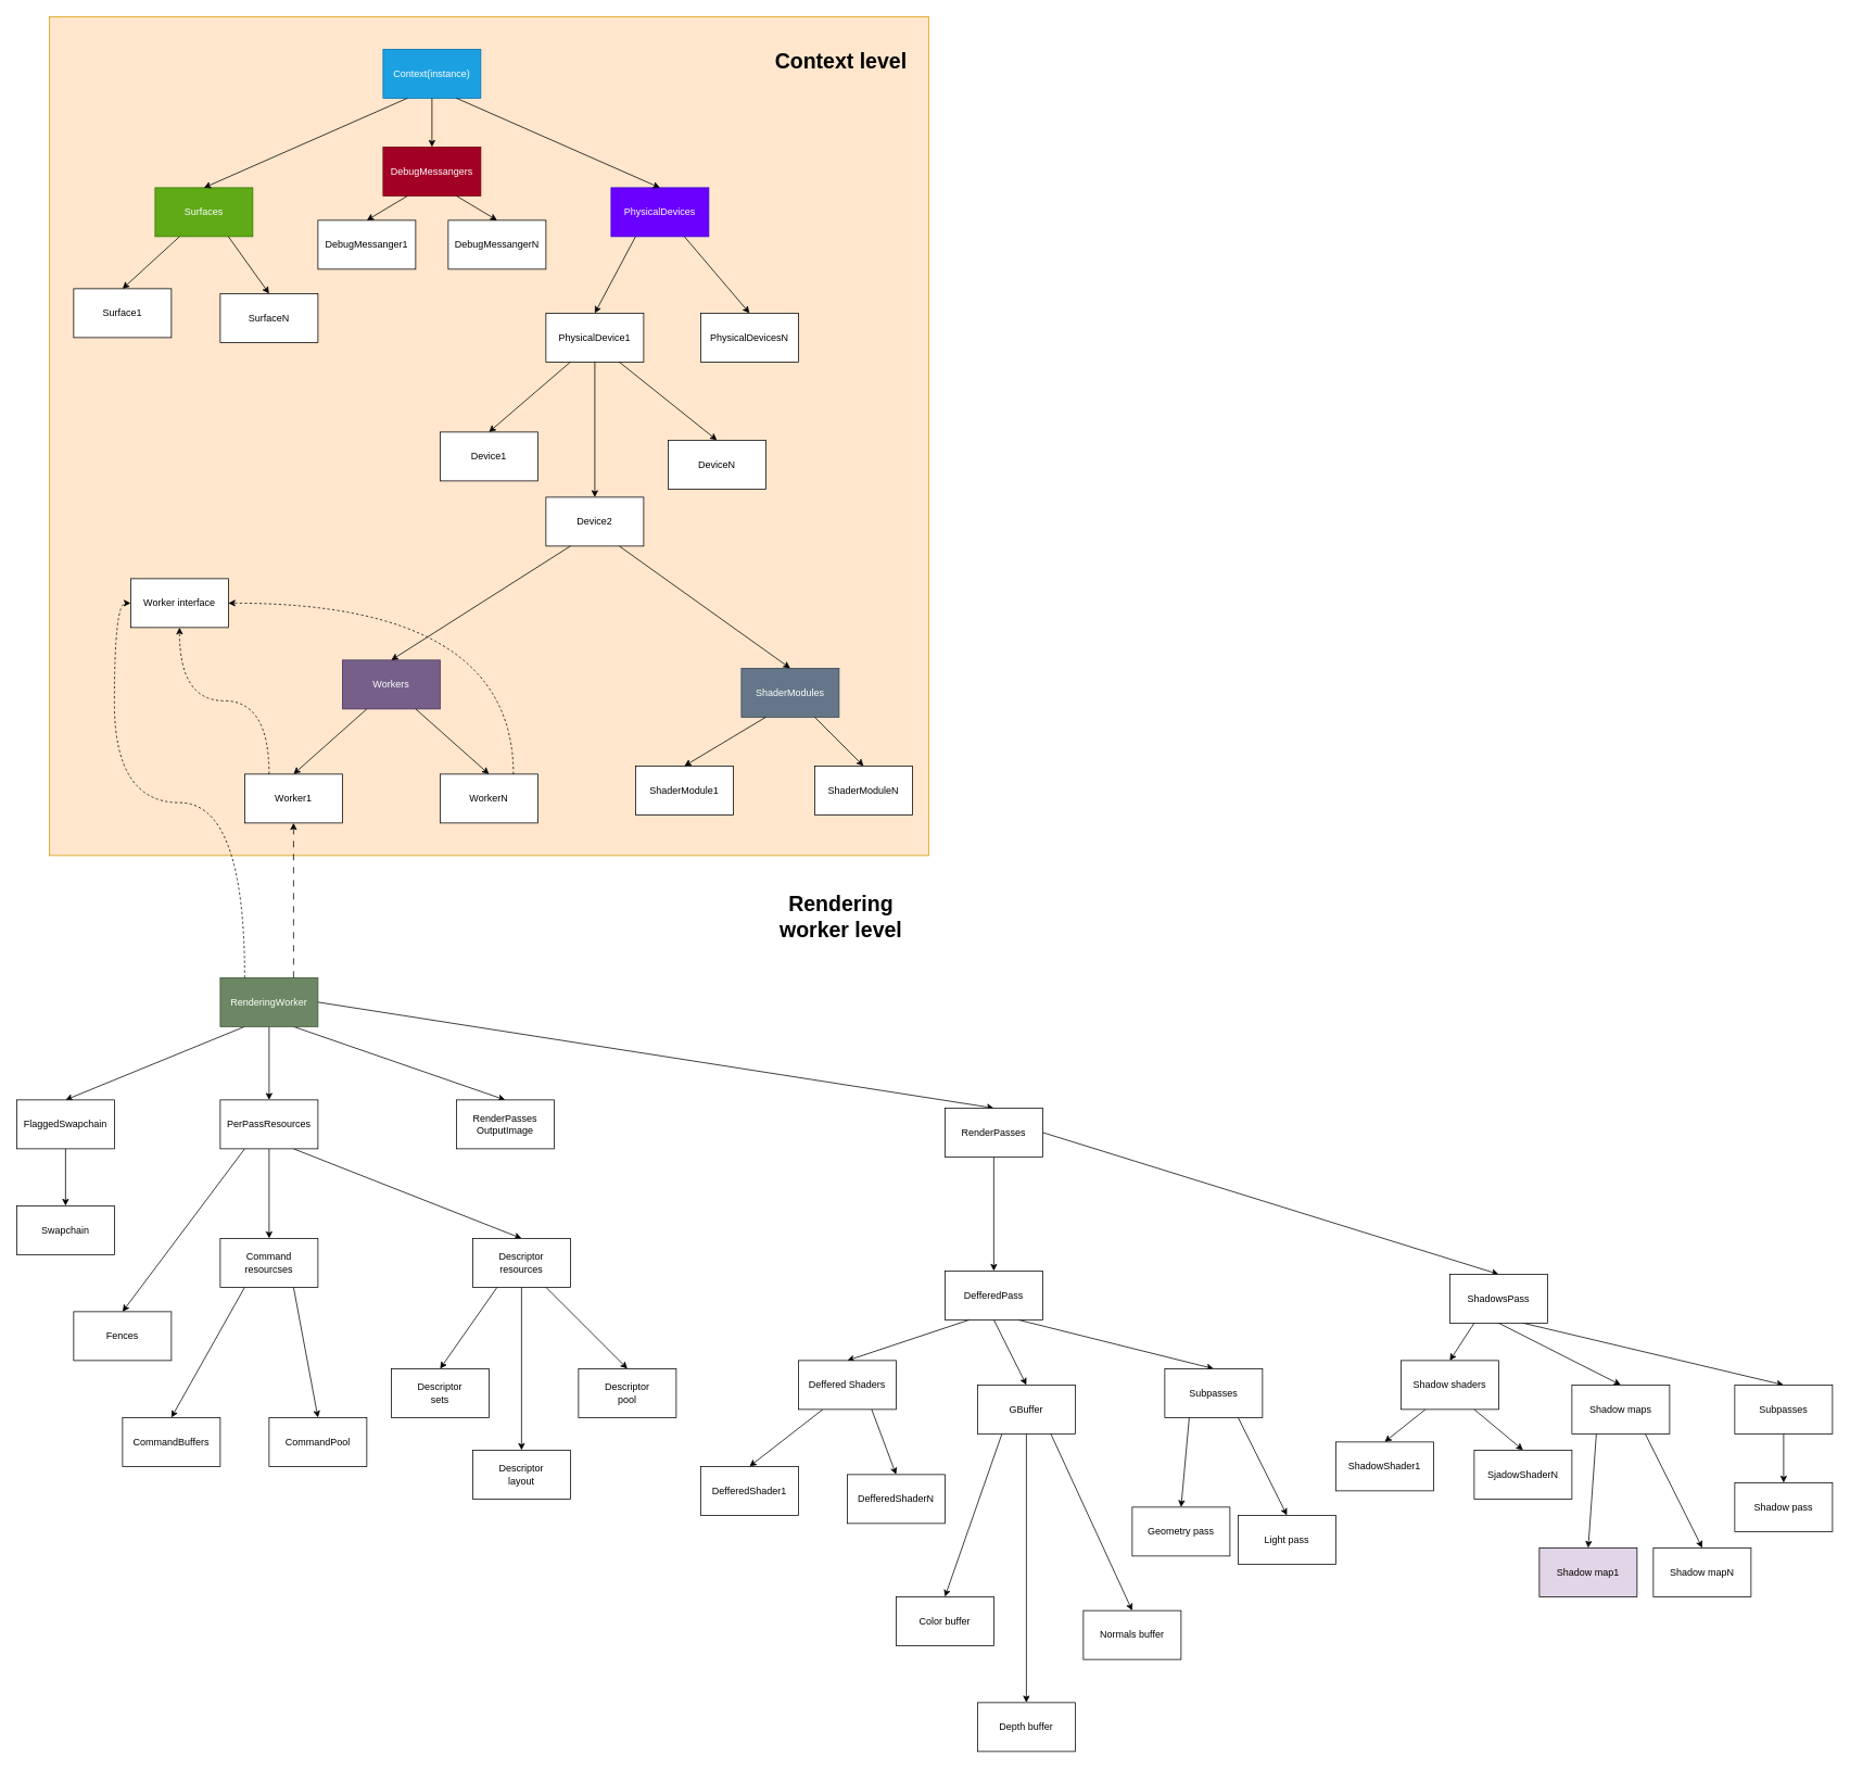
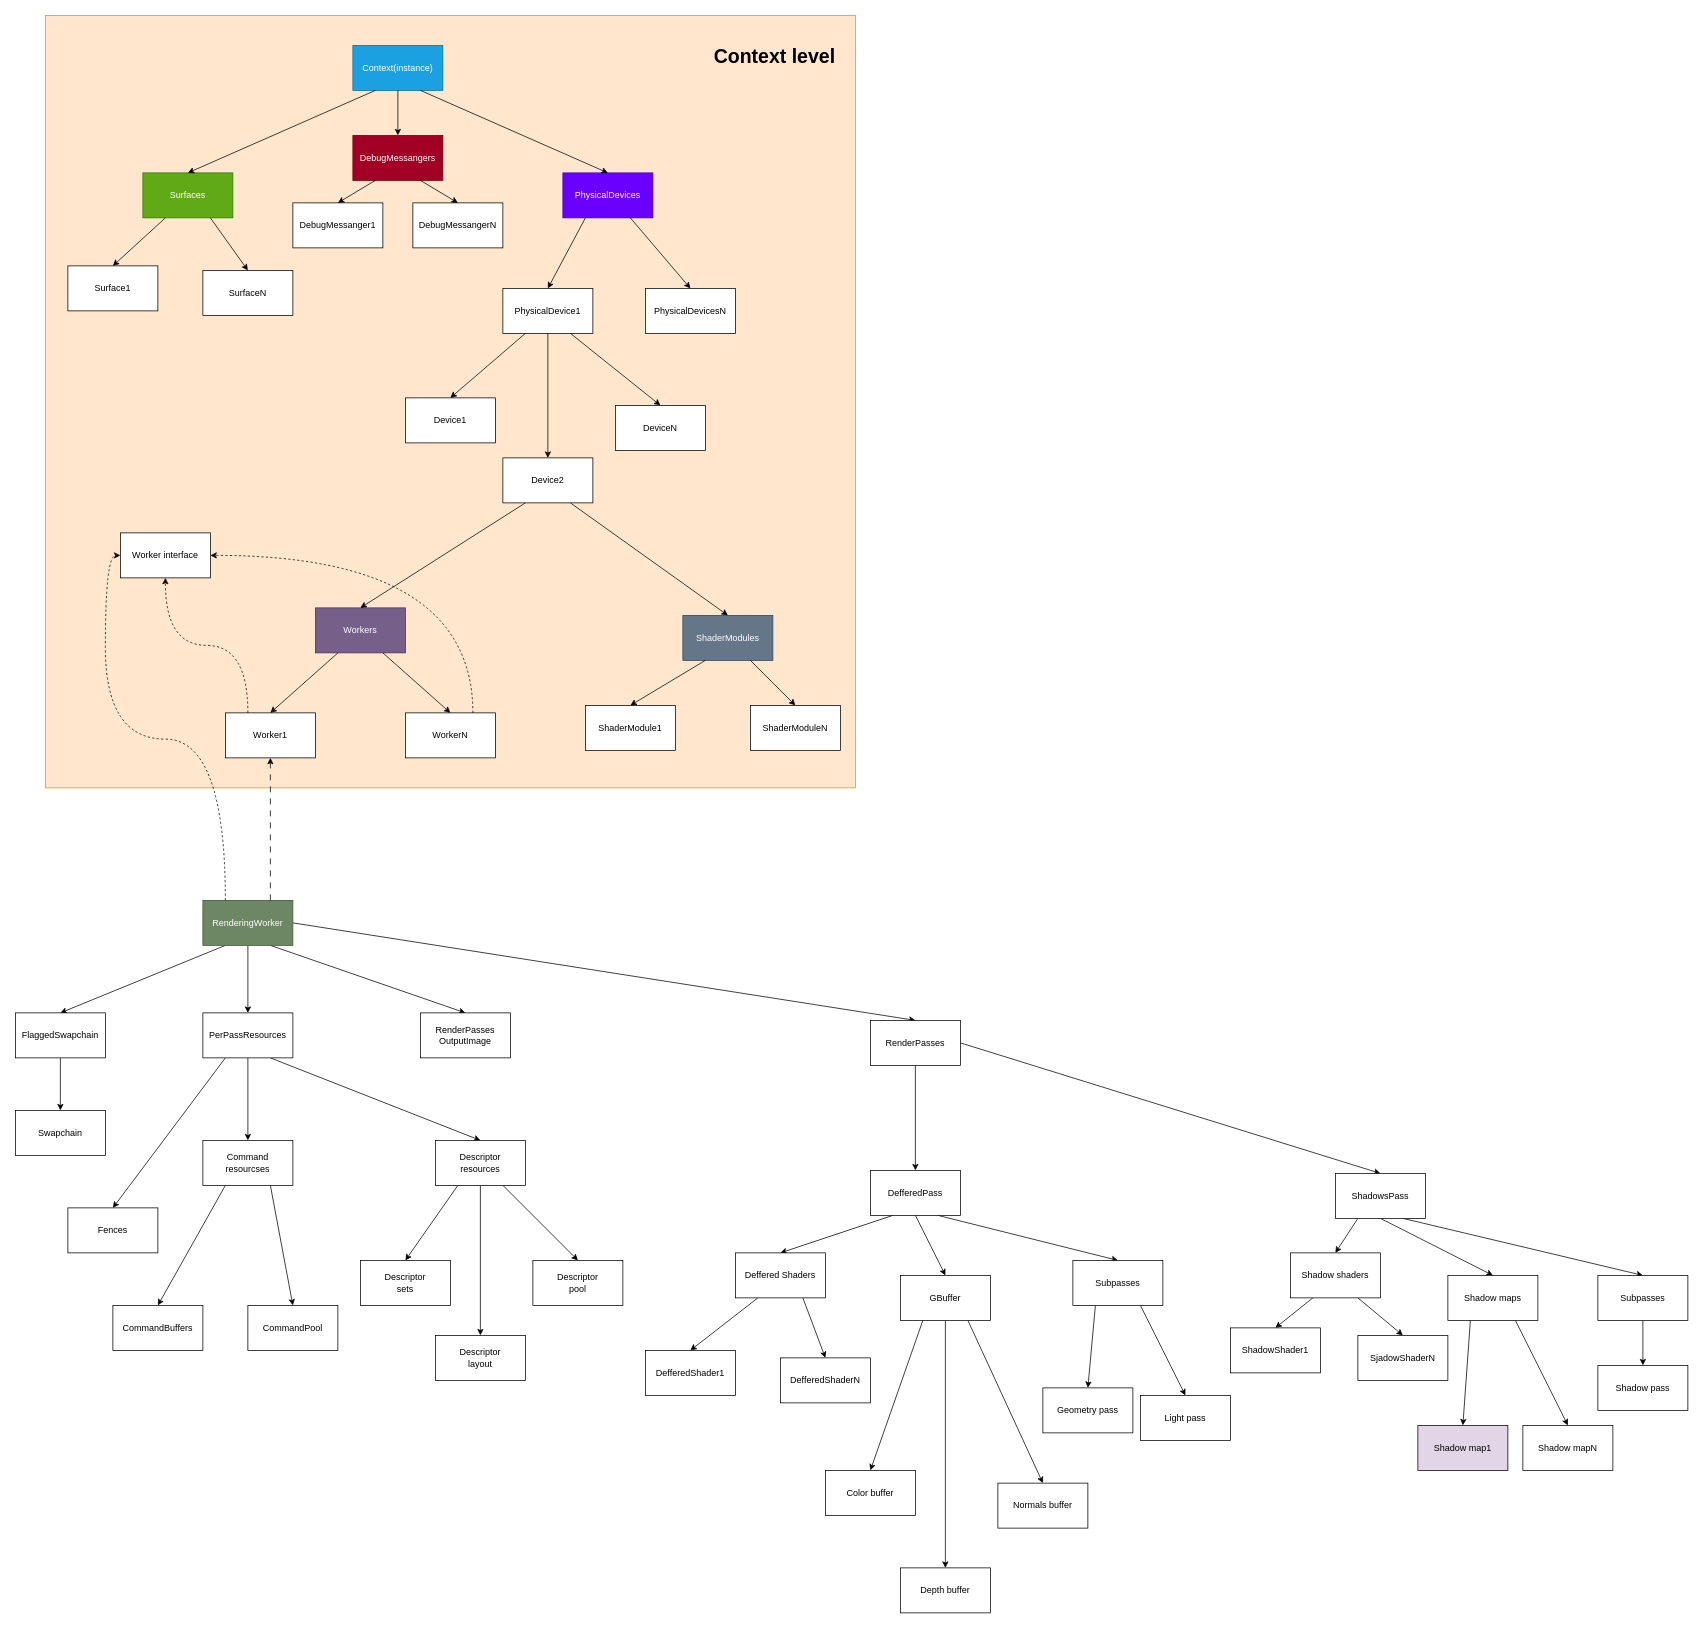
- <mxCell id="52" value="&lt;div&gt;&lt;b&gt;&lt;font style=&quot;font-size: 26px;&quot;&gt;Rendering&lt;/font&gt;&lt;/b&gt;&lt;/div&gt;&lt;div&gt;&lt;b&gt;&lt;font style=&quot;font-size: 26px;&quot;&gt;worker level&lt;/font&gt;&lt;/b&gt;&lt;/div&gt;" style="text;html=1;strokeColor=none;fillColor=none;align=center;verticalAlign=middle;whiteSpace=wrap;rounded=0;fontSize=11;fontFamily=Helvetica;fontColor=default;" vertex="1" parent="1"><mxGeometry x="940" y="1090" width="185" height="70" as="geometry" /></mxCell>
